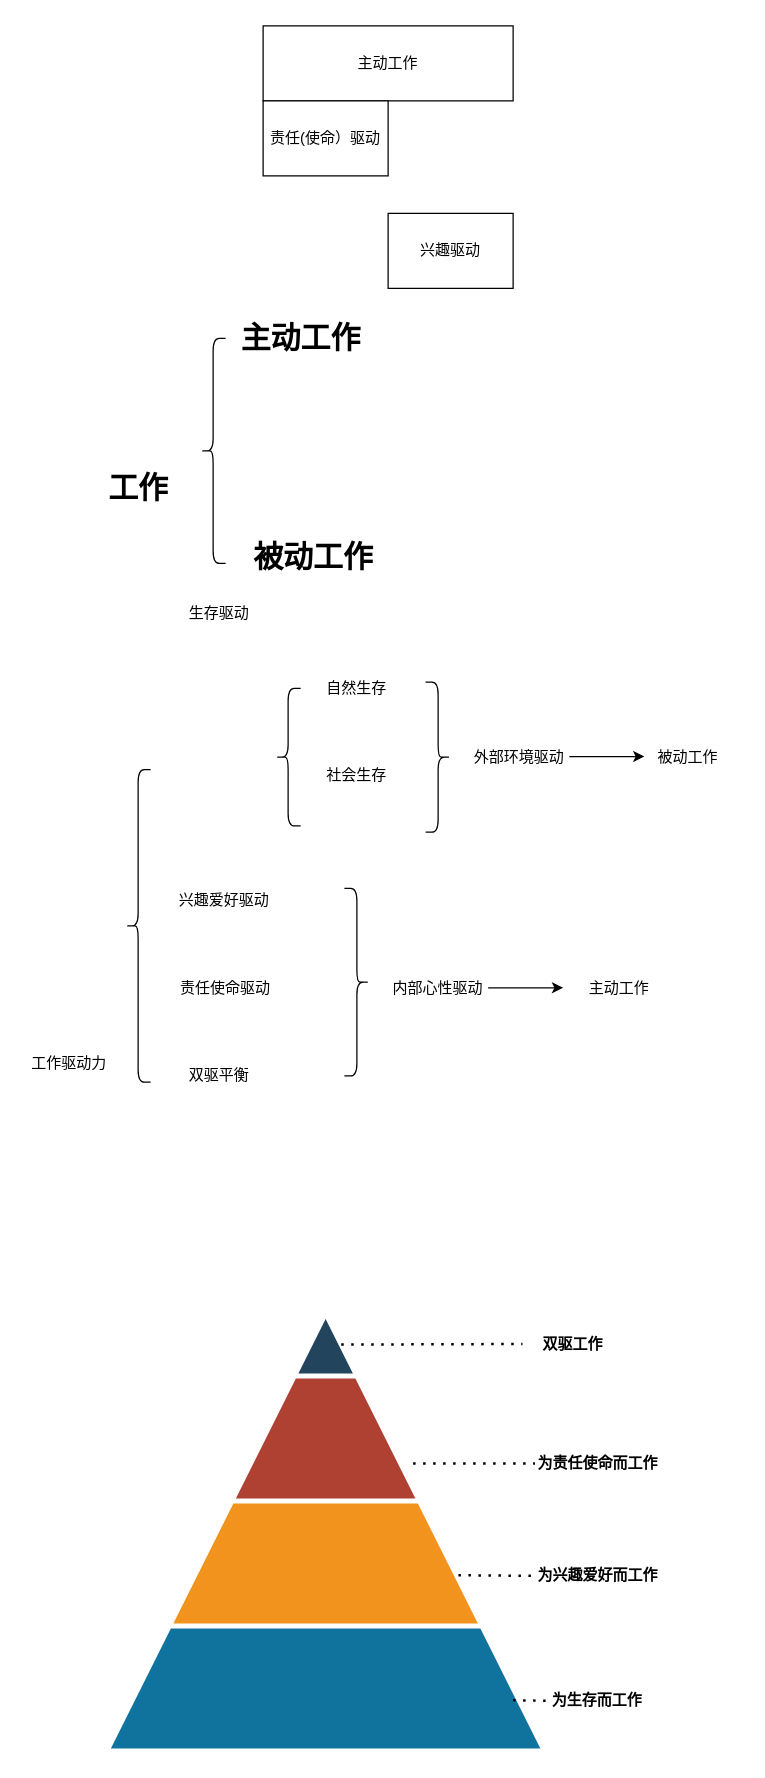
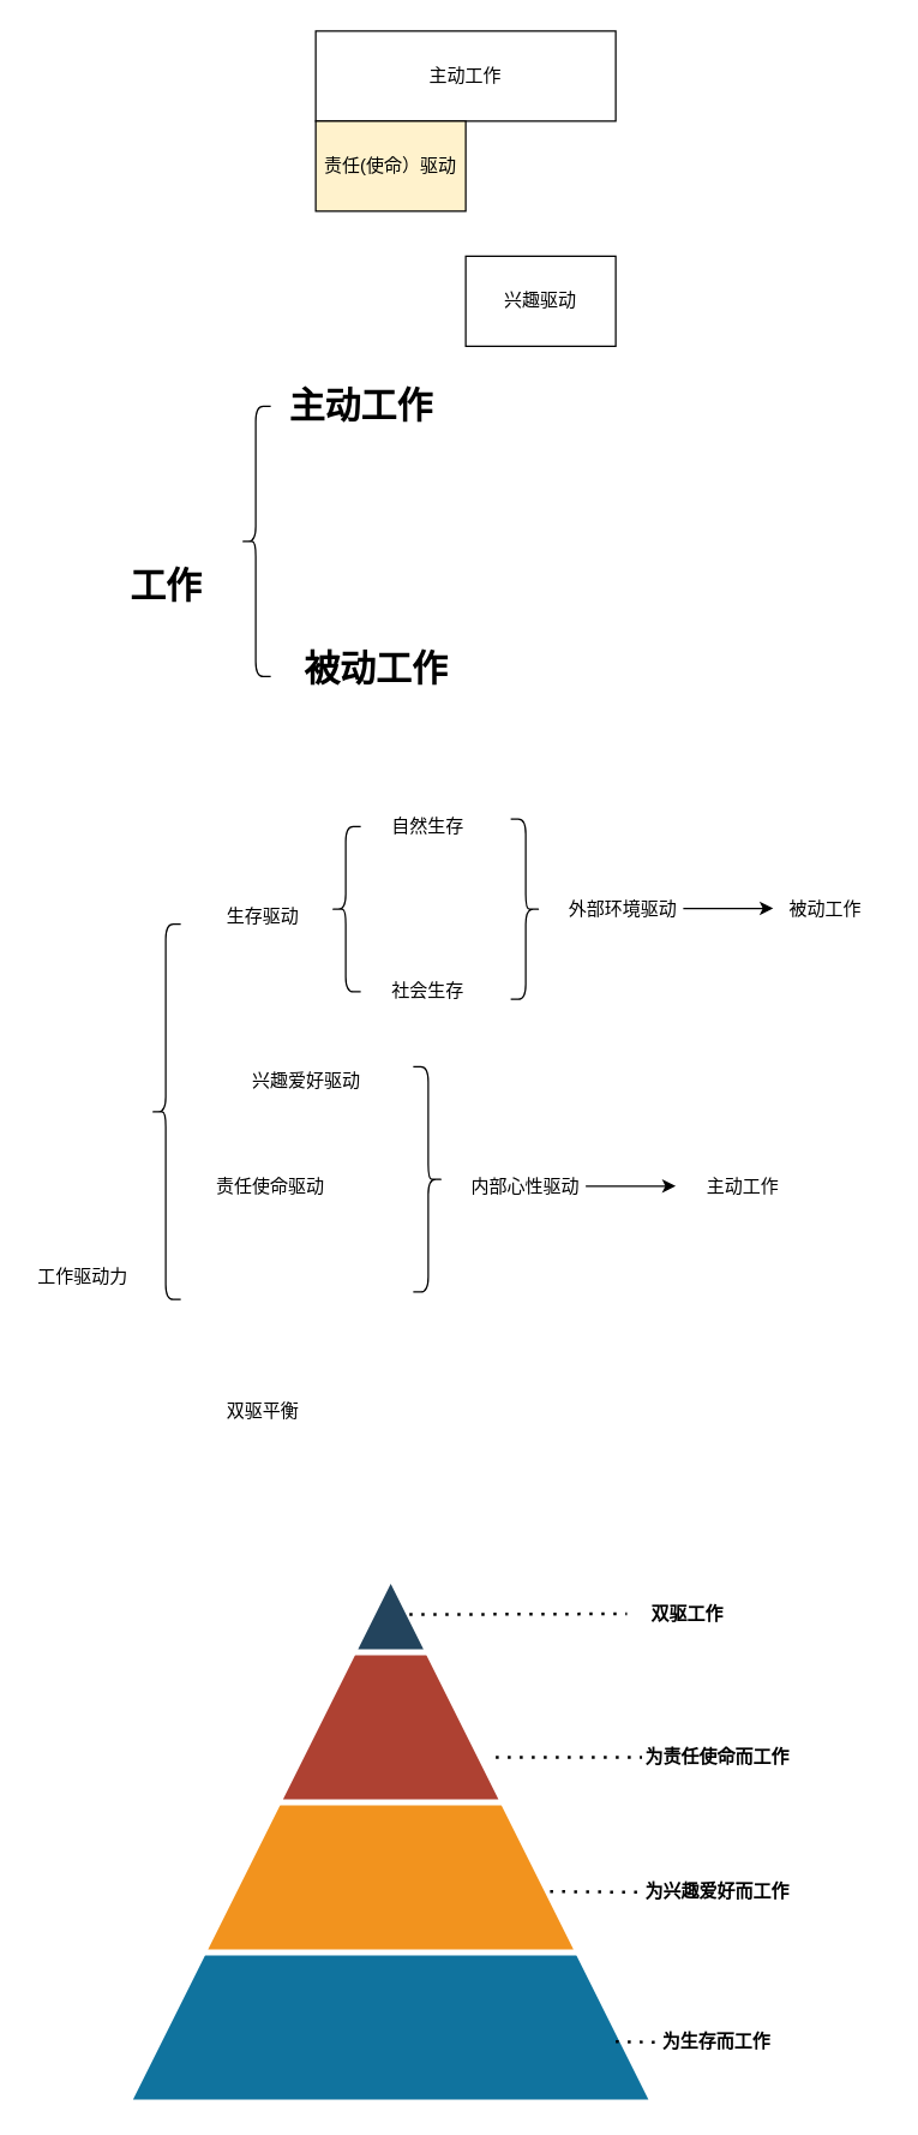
- <mxCell id="3" value="责任(使命）驱动" style="rounded=0;whiteSpace=wrap;html=1;" vertex="1" parent="1"><mxGeometry x="210" y="80" width="100" height="60" as="geometry" /></mxCell>
+ <mxCell id="3" value="责任(使命）驱动" style="rounded=0;whiteSpace=wrap;html=1;fillColor=#fff2cc;" vertex="1" parent="1"><mxGeometry x="210" y="80" width="100" height="60" as="geometry" /></mxCell>
- <mxCell id="11" value="生存驱动" style="text;html=1;strokeColor=none;fillColor=none;align=center;verticalAlign=middle;whiteSpace=wrap;rounded=0;" vertex="1" parent="1"><mxGeometry x="140" y="480" width="70" height="20" as="geometry" /></mxCell>
+ <mxCell id="11" value="生存驱动" style="text;html=1;strokeColor=none;fillColor=none;align=center;verticalAlign=middle;whiteSpace=wrap;rounded=0;" vertex="1" parent="1"><mxGeometry x="140" y="600" width="70" height="20" as="geometry" /></mxCell>
- <mxCell id="17" value="社会生存" style="text;html=1;strokeColor=none;fillColor=none;align=center;verticalAlign=middle;whiteSpace=wrap;rounded=0;" vertex="1" parent="1"><mxGeometry x="250" y="610" width="70" height="20" as="geometry" /></mxCell>
+ <mxCell id="17" value="社会生存" style="text;html=1;strokeColor=none;fillColor=none;align=center;verticalAlign=middle;whiteSpace=wrap;rounded=0;" vertex="1" parent="1"><mxGeometry x="250" y="650" width="70" height="20" as="geometry" /></mxCell>
- <mxCell id="12" value="兴趣爱好驱动" style="text;html=1;strokeColor=none;fillColor=none;align=center;verticalAlign=middle;whiteSpace=wrap;rounded=0;" vertex="1" parent="1"><mxGeometry x="140" y="710" width="78" height="20" as="geometry" /></mxCell>
+ <mxCell id="12" value="兴趣爱好驱动" style="text;html=1;strokeColor=none;fillColor=none;align=center;verticalAlign=middle;whiteSpace=wrap;rounded=0;" vertex="1" parent="1"><mxGeometry x="165" y="710" width="78" height="20" as="geometry" /></mxCell>
- <mxCell id="14" value="双驱平衡" style="text;html=1;strokeColor=none;fillColor=none;align=center;verticalAlign=middle;whiteSpace=wrap;rounded=0;" vertex="1" parent="1"><mxGeometry x="125" y="850" width="100" height="20" as="geometry" /></mxCell>
+ <mxCell id="14" value="双驱平衡" style="text;html=1;strokeColor=none;fillColor=none;align=center;verticalAlign=middle;whiteSpace=wrap;rounded=0;" vertex="1" parent="1"><mxGeometry x="125" y="930" width="100" height="20" as="geometry" /></mxCell>
